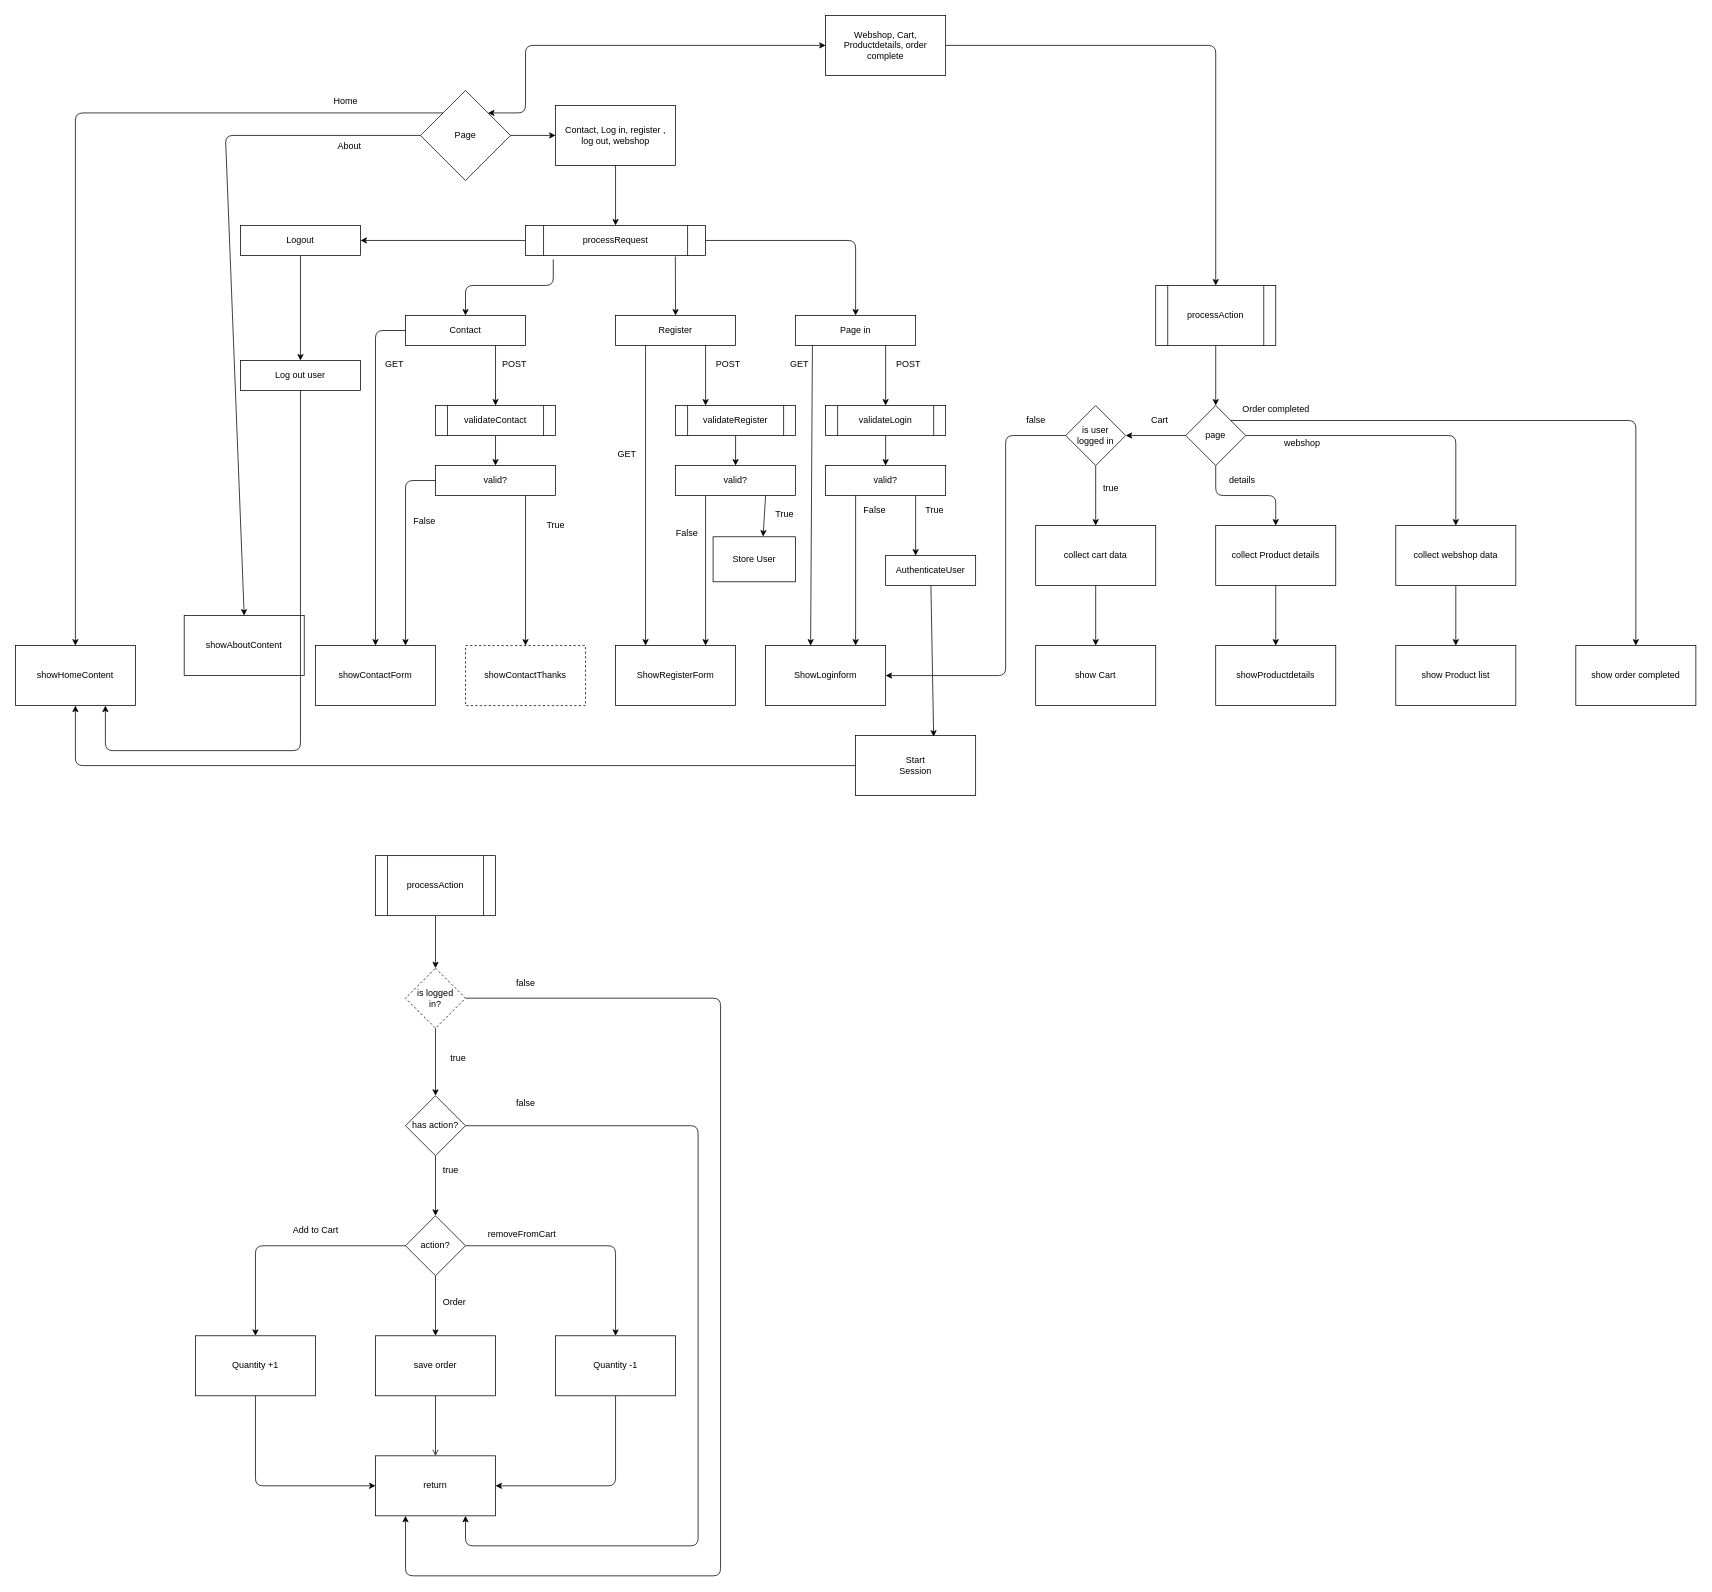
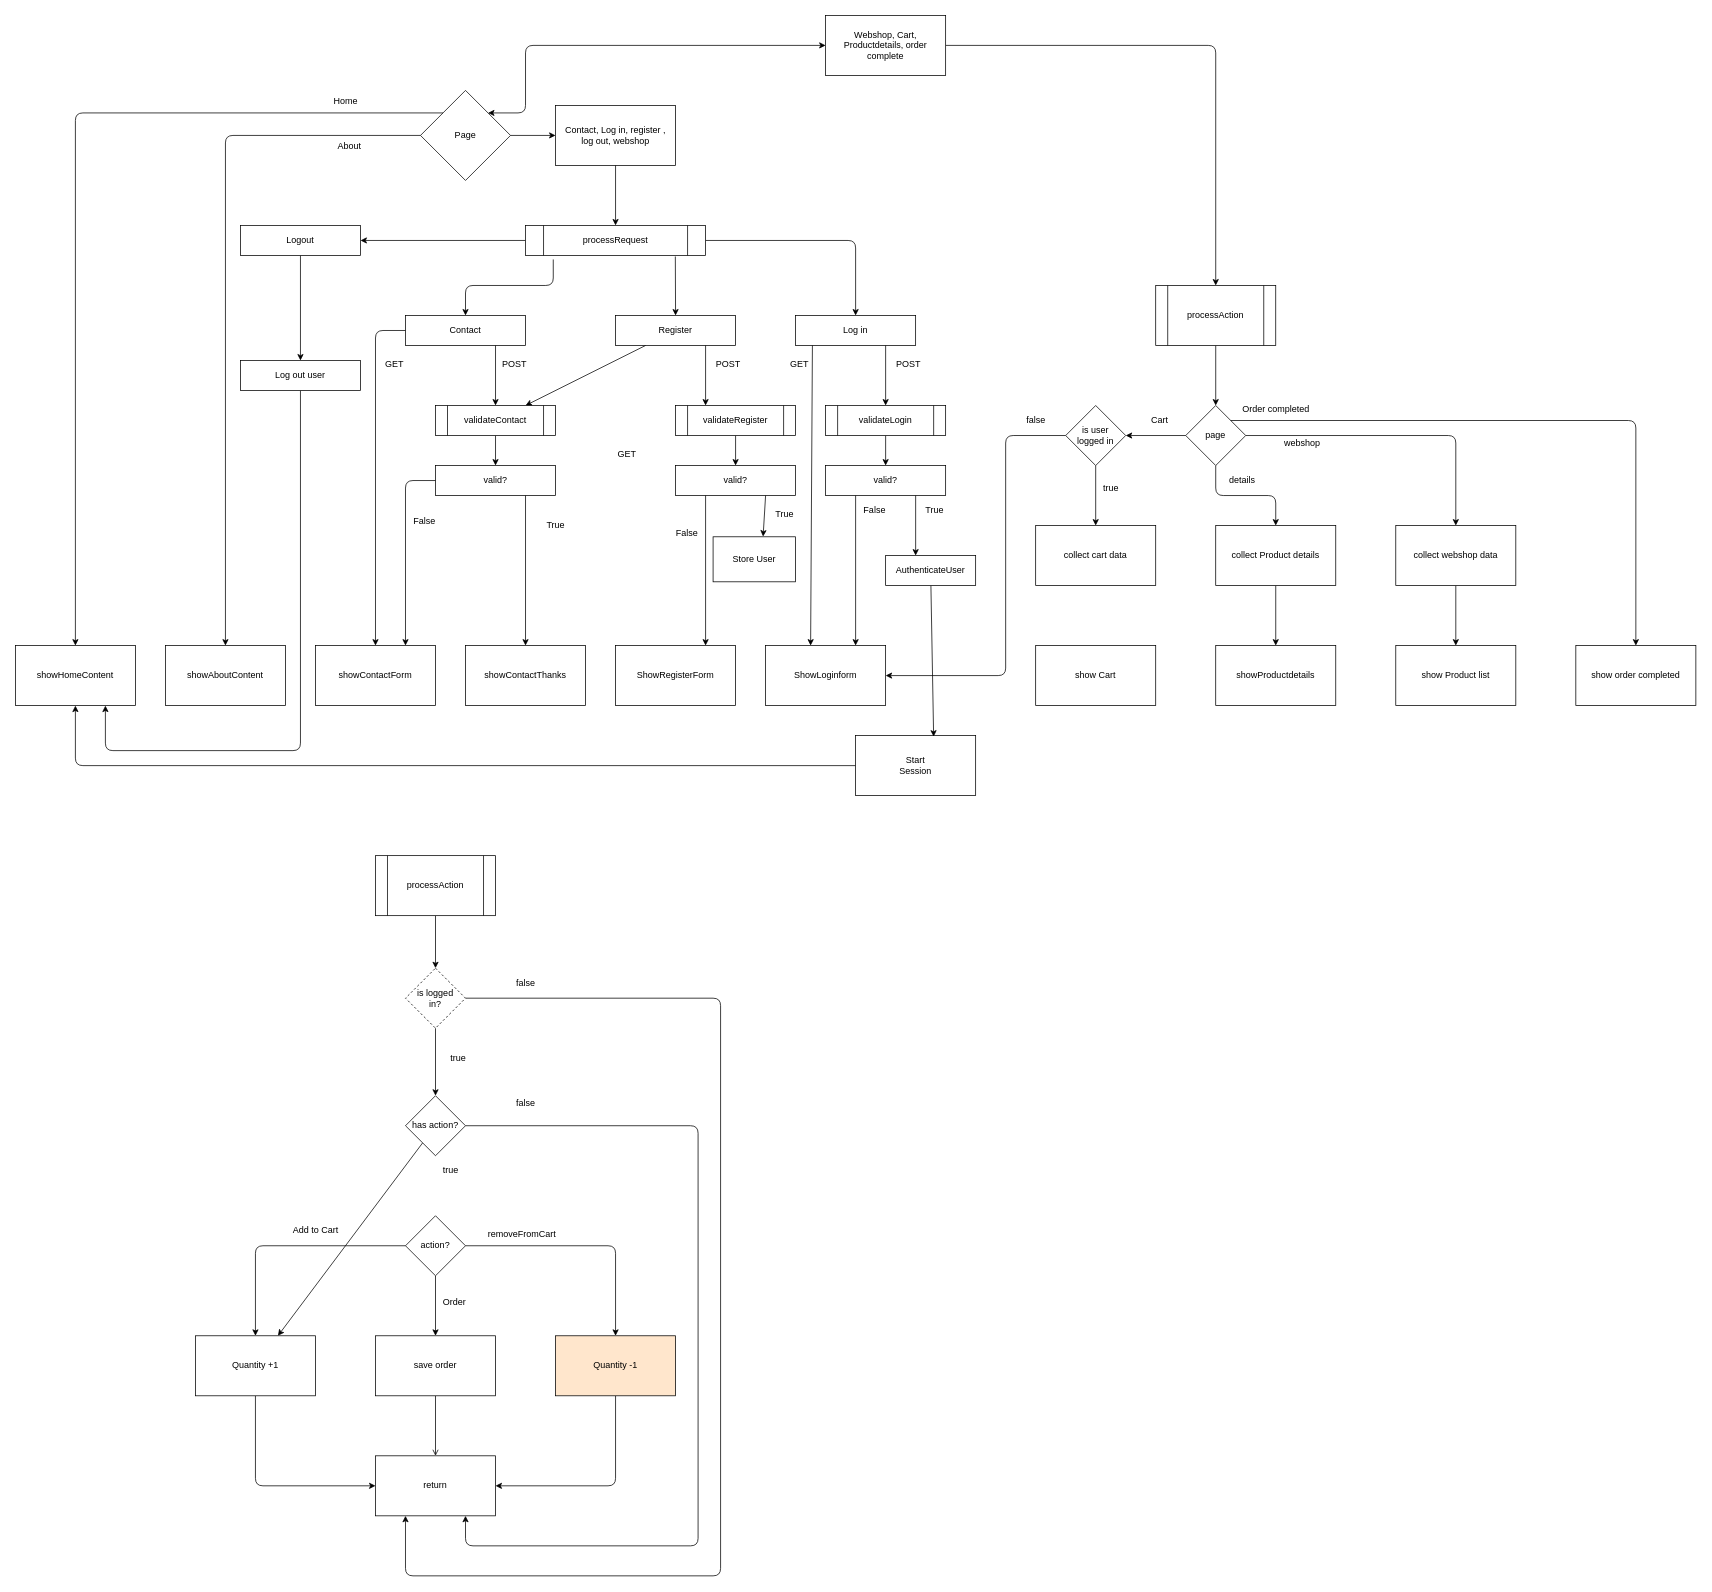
- <mxCell id="33" value="Page in" style="rounded=0;whiteSpace=wrap;html=1;" parent="1" vertex="1"><mxGeometry x="1060" y="420" width="160" height="40" as="geometry" /></mxCell>
+ <mxCell id="33" value="Log in" style="rounded=0;whiteSpace=wrap;html=1;" parent="1" vertex="1"><mxGeometry x="1060" y="420" width="160" height="40" as="geometry" /></mxCell>
- <mxCell id="25" value="" style="endArrow=classic;html=1;exitX=0.25;exitY=1;exitDx=0;exitDy=0;entryX=0.25;entryY=0;entryDx=0;entryDy=0;" parent="1" source="24" target="7" edge="1"><mxGeometry width="50" height="50" relative="1" as="geometry"><mxPoint x="980" y="580" as="sourcePoint" /><mxPoint x="860" y="540" as="targetPoint" /></mxGeometry></mxCell>
+ <mxCell id="25" value="" style="endArrow=classic;html=1;exitX=0.25;exitY=1;exitDx=0;exitDy=0;" parent="1" source="24" target="56" edge="1"><mxGeometry width="50" height="50" relative="1" as="geometry"><mxPoint x="980" y="580" as="sourcePoint" /><mxPoint x="860" y="540" as="targetPoint" /></mxGeometry></mxCell>
- <mxCell id="100" style="edgeStyle=none;html=1;entryX=0.5;entryY=0;entryDx=0;entryDy=0;" edge="1" parent="1" source="101" target="88"><mxGeometry relative="1" as="geometry" /></mxCell>
- <mxCell id="4" value="showAboutContent" style="rounded=0;whiteSpace=wrap;html=1;" parent="1" vertex="1"><mxGeometry x="245" y="820" width="160" height="80" as="geometry" /></mxCell>
+ <mxCell id="4" value="showAboutContent" style="rounded=0;whiteSpace=wrap;html=1;" parent="1" vertex="1"><mxGeometry x="220" y="860" width="160" height="80" as="geometry" /></mxCell>
- <mxCell id="6" value="showContactThanks" style="rounded=0;whiteSpace=wrap;html=1;dashed=1;" parent="1" vertex="1"><mxGeometry x="620" y="860" width="160" height="80" as="geometry" /></mxCell>
+ <mxCell id="6" value="showContactThanks" style="rounded=0;whiteSpace=wrap;html=1;" parent="1" vertex="1"><mxGeometry x="620" y="860" width="160" height="80" as="geometry" /></mxCell>
- <mxCell id="71" style="edgeStyle=none;html=1;entryX=0.5;entryY=0;entryDx=0;entryDy=0;" edge="1" parent="1" source="73" target="74"><mxGeometry relative="1" as="geometry" /></mxCell>
+ <mxCell id="71" style="edgeStyle=none;html=1;" edge="1" parent="1" source="73" target="78"><mxGeometry relative="1" as="geometry" /></mxCell>
- <mxCell id="80" value="Quantity -1" style="rounded=0;whiteSpace=wrap;html=1;" vertex="1" parent="1"><mxGeometry x="740" y="1780" width="160" height="80" as="geometry" /></mxCell>
+ <mxCell id="80" value="Quantity -1" style="rounded=0;whiteSpace=wrap;html=1;fillColor=#ffe6cc;" vertex="1" parent="1"><mxGeometry x="740" y="1780" width="160" height="80" as="geometry" /></mxCell>
